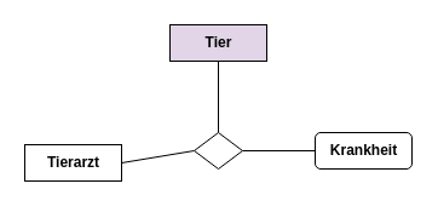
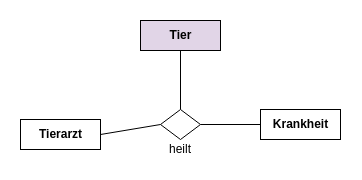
- <mxCell id="3" value="&lt;b&gt;Krankheit&lt;/b&gt;" style="html=1;rounded=1;" vertex="1" parent="1"><mxGeometry x="260" y="109" width="80" height="30" as="geometry" /></mxCell>
+ <mxCell id="3" value="&lt;b&gt;Krankheit&lt;/b&gt;" style="html=1;" vertex="1" parent="1"><mxGeometry x="260" y="109" width="80" height="30" as="geometry" /></mxCell>
+ <mxCell id="9" value="heilt" style="text;html=1;strokeColor=none;fillColor=none;align=center;verticalAlign=middle;whiteSpace=wrap;rounded=0;" vertex="1" parent="7"><mxGeometry y="30" width="40" height="19" as="geometry" /></mxCell>
